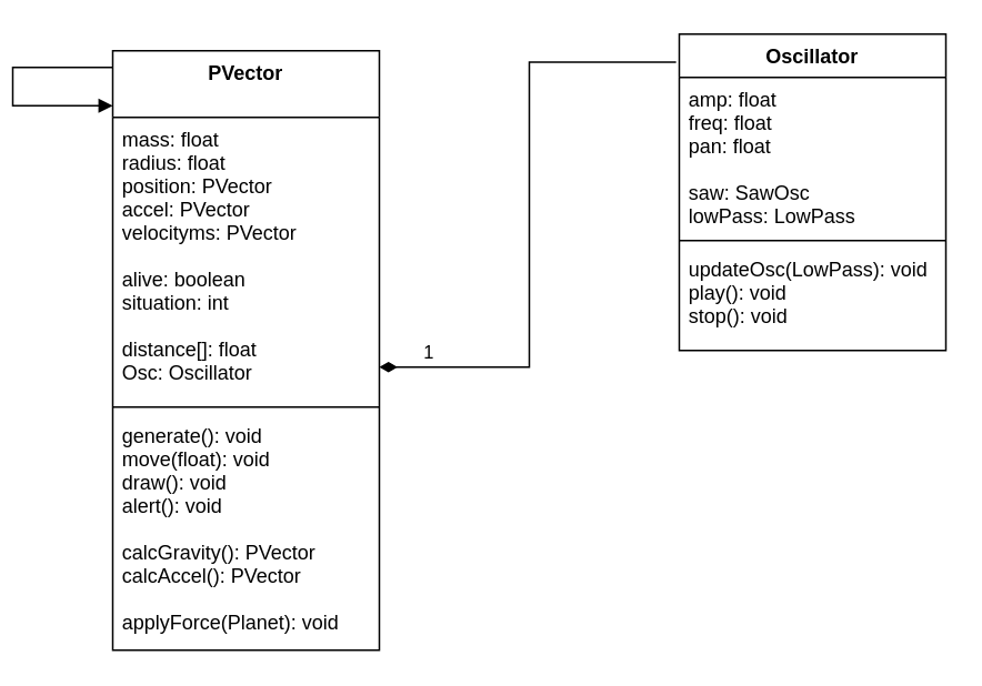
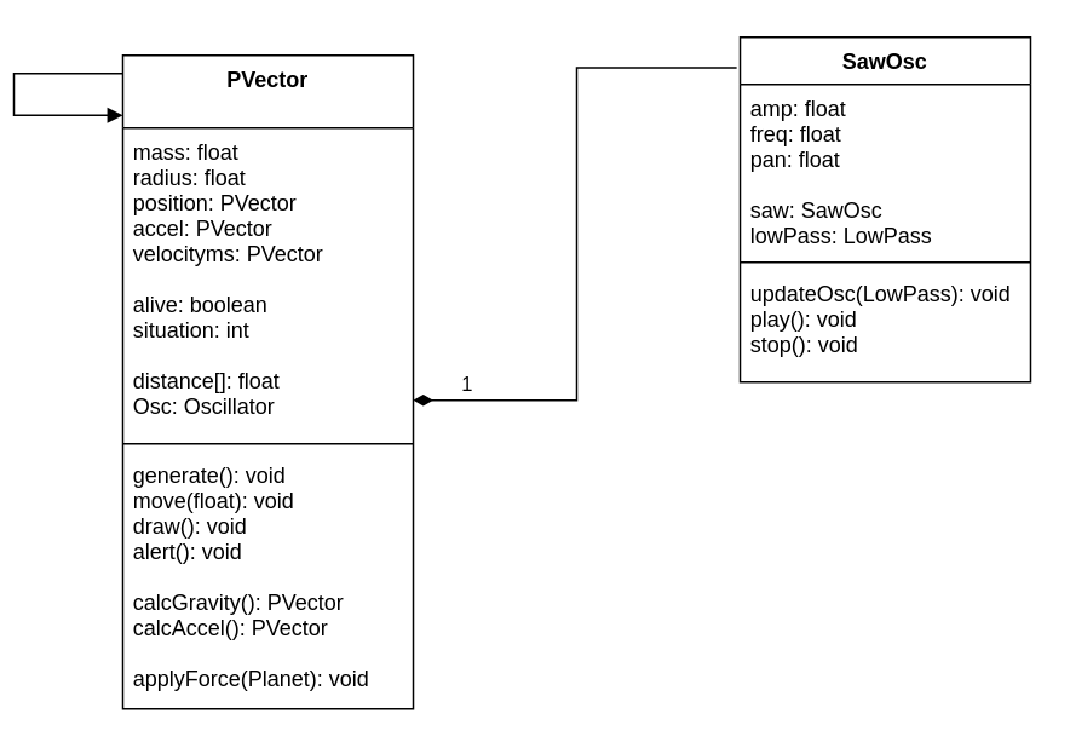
- <mxCell id="7" value="Oscillator" style="swimlane;fontStyle=1;align=center;verticalAlign=top;childLayout=stackLayout;horizontal=1;startSize=26;horizontalStack=0;resizeParent=1;resizeParentMax=0;resizeLast=0;collapsible=1;marginBottom=0;" parent="1" vertex="1"><mxGeometry x="360" y="20" width="160" height="190" as="geometry" /></mxCell>
+ <mxCell id="7" value="SawOsc" style="swimlane;fontStyle=1;align=center;verticalAlign=top;childLayout=stackLayout;horizontal=1;startSize=26;horizontalStack=0;resizeParent=1;resizeParentMax=0;resizeLast=0;collapsible=1;marginBottom=0;" parent="1" vertex="1"><mxGeometry x="360" y="20" width="160" height="190" as="geometry" /></mxCell>
